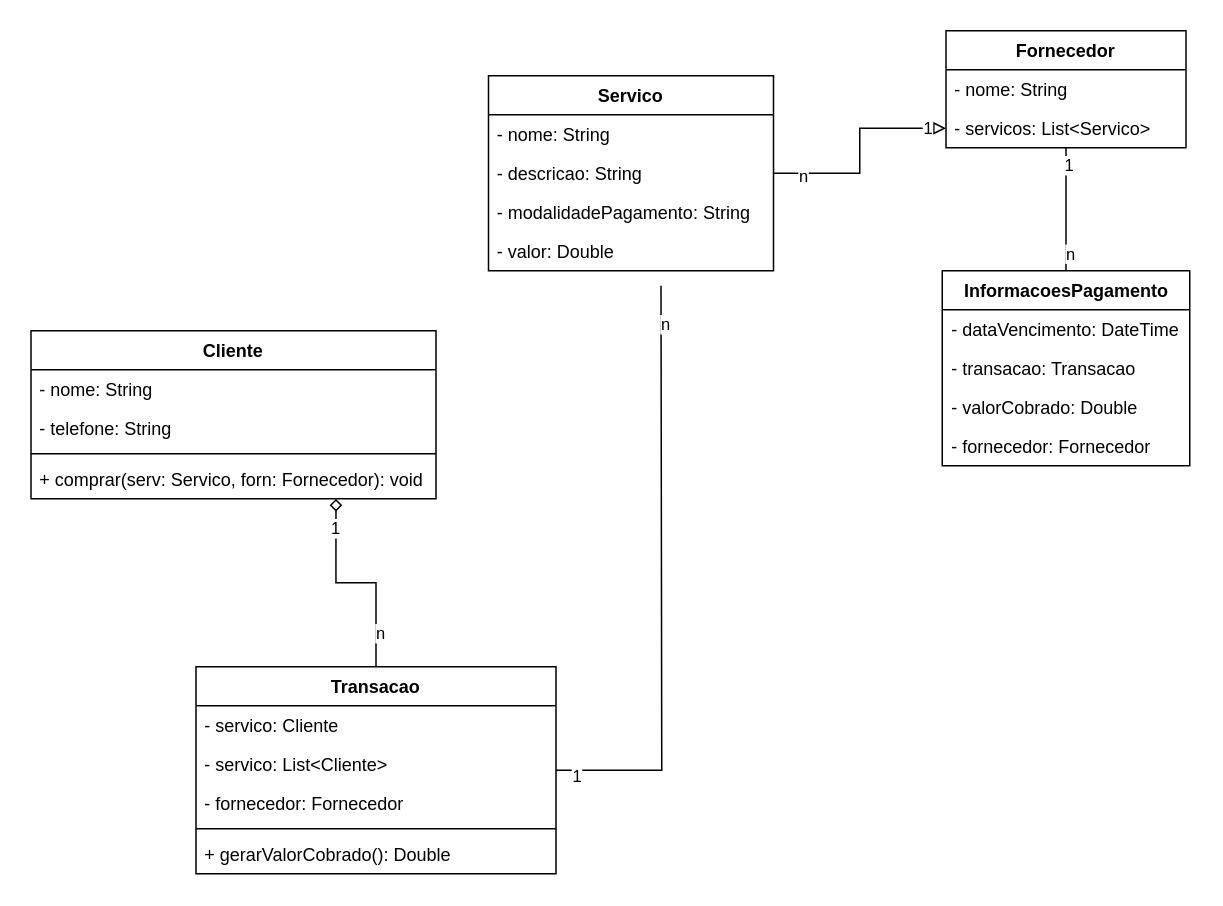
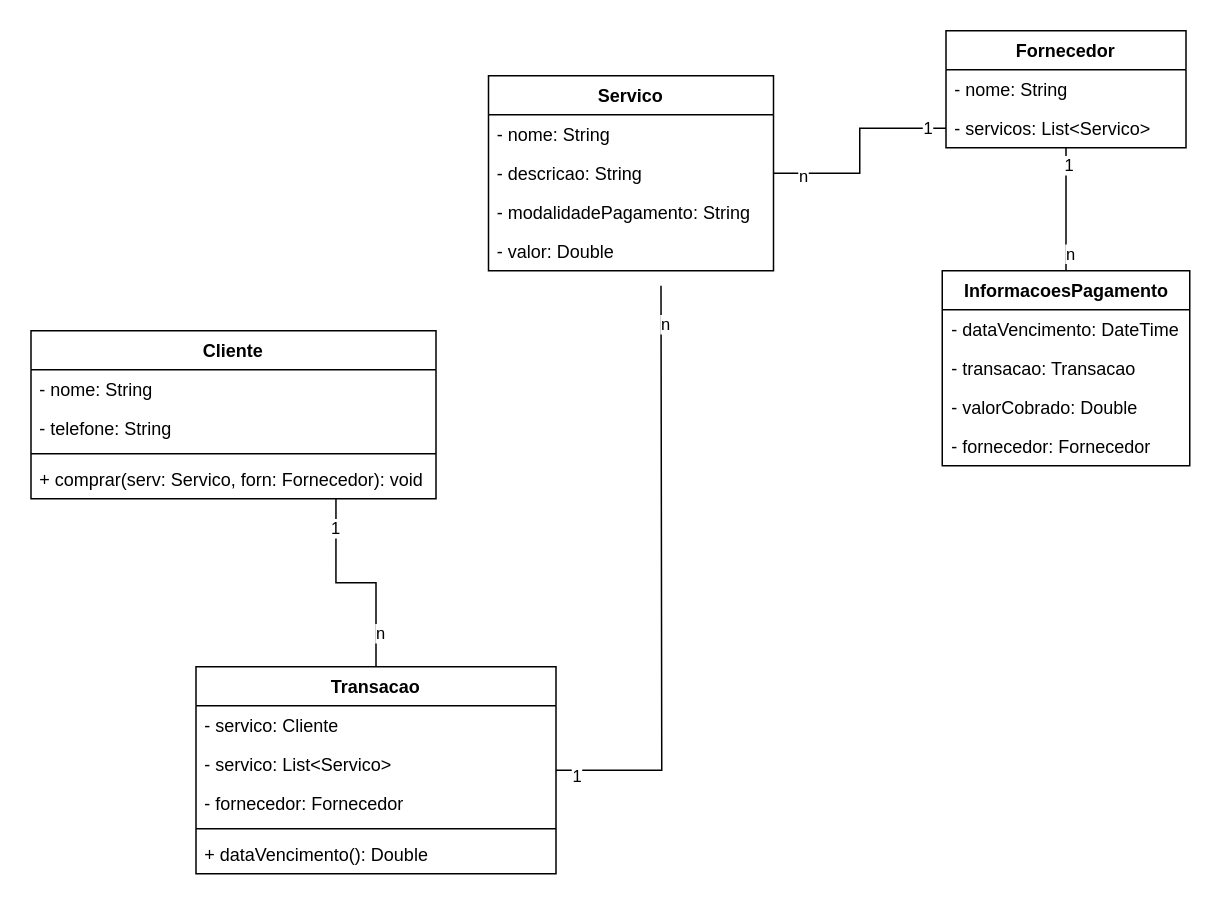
- <mxCell id="32" style="edgeStyle=orthogonalEdgeStyle;rounded=0;orthogonalLoop=1;jettySize=auto;html=1;entryX=0;entryY=0.5;entryDx=0;entryDy=0;endArrow=block;endFill=0;" edge="1" parent="1" source="9" target="14"><mxGeometry relative="1" as="geometry" /></mxCell>
+ <mxCell id="32" style="edgeStyle=orthogonalEdgeStyle;rounded=0;orthogonalLoop=1;jettySize=auto;html=1;entryX=0;entryY=0.5;entryDx=0;entryDy=0;endArrow=none;endFill=0;" edge="1" parent="1" source="9" target="14"><mxGeometry relative="1" as="geometry" /></mxCell>
- <mxCell id="35" style="edgeStyle=orthogonalEdgeStyle;rounded=0;orthogonalLoop=1;jettySize=auto;html=1;entryX=0.753;entryY=1.006;entryDx=0;entryDy=0;entryPerimeter=0;endArrow=diamond;endFill=0;" edge="1" parent="1" source="18" target="6"><mxGeometry relative="1" as="geometry" /></mxCell>
+ <mxCell id="35" style="edgeStyle=orthogonalEdgeStyle;rounded=0;orthogonalLoop=1;jettySize=auto;html=1;entryX=0.753;entryY=1.006;entryDx=0;entryDy=0;entryPerimeter=0;endArrow=none;endFill=0;" edge="1" parent="1" source="18" target="6"><mxGeometry relative="1" as="geometry" /></mxCell>
- <mxCell id="20" value="- servico: List&amp;lt;Cliente&amp;gt;" style="text;strokeColor=none;fillColor=none;align=left;verticalAlign=top;spacingLeft=4;spacingRight=4;overflow=hidden;rotatable=0;points=[[0,0.5],[1,0.5]];portConstraint=eastwest;whiteSpace=wrap;html=1;" vertex="1" parent="18"><mxGeometry y="52" width="240" height="26" as="geometry" /></mxCell>
+ <mxCell id="20" value="- servico: List&amp;lt;Servico&amp;gt;" style="text;strokeColor=none;fillColor=none;align=left;verticalAlign=top;spacingLeft=4;spacingRight=4;overflow=hidden;rotatable=0;points=[[0,0.5],[1,0.5]];portConstraint=eastwest;whiteSpace=wrap;html=1;" vertex="1" parent="18"><mxGeometry y="52" width="240" height="26" as="geometry" /></mxCell>
- <mxCell id="23" value="+ gerarValorCobrado(): Double" style="text;strokeColor=none;fillColor=none;align=left;verticalAlign=top;spacingLeft=4;spacingRight=4;overflow=hidden;rotatable=0;points=[[0,0.5],[1,0.5]];portConstraint=eastwest;whiteSpace=wrap;html=1;" vertex="1" parent="18"><mxGeometry y="112" width="240" height="26" as="geometry" /></mxCell>
+ <mxCell id="23" value="+ dataVencimento(): Double" style="text;strokeColor=none;fillColor=none;align=left;verticalAlign=top;spacingLeft=4;spacingRight=4;overflow=hidden;rotatable=0;points=[[0,0.5],[1,0.5]];portConstraint=eastwest;whiteSpace=wrap;html=1;" vertex="1" parent="18"><mxGeometry y="112" width="240" height="26" as="geometry" /></mxCell>
